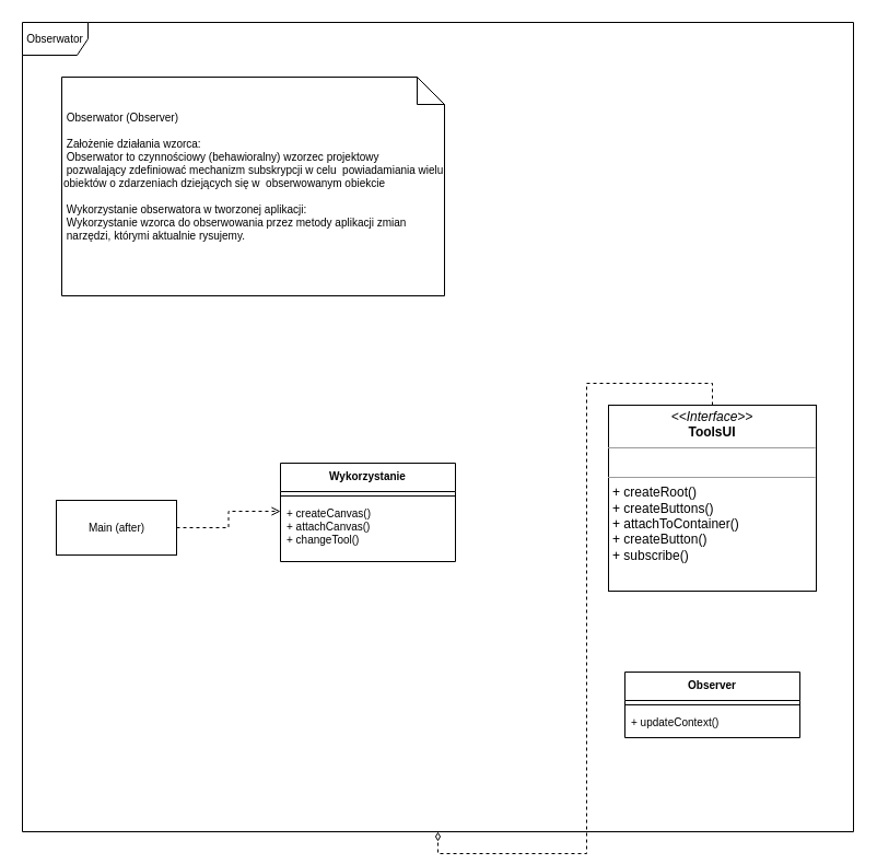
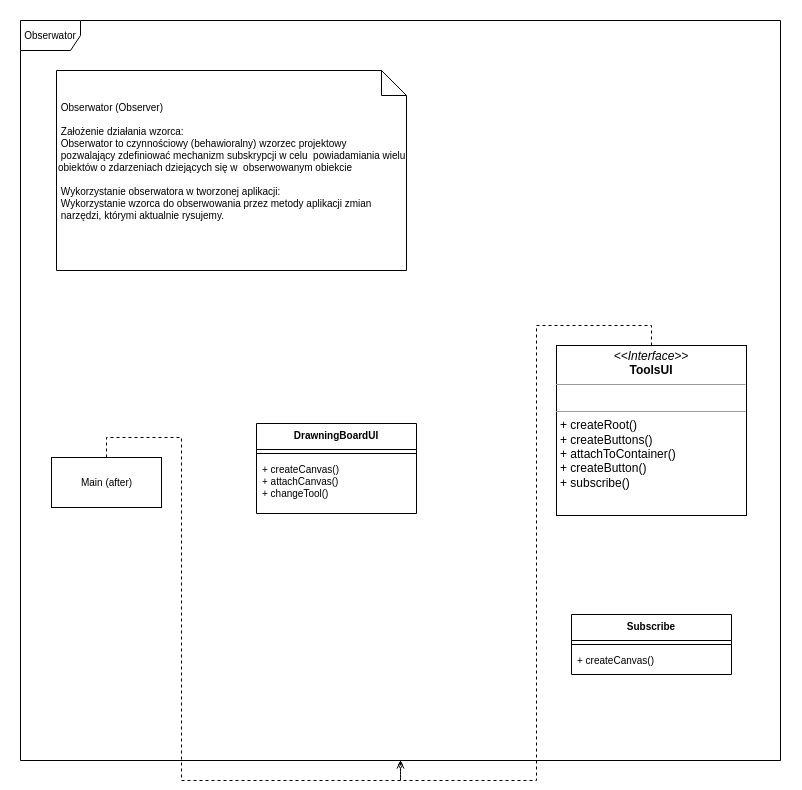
- <mxCell id="6" value="Wykorzystanie" style="swimlane;fontStyle=1;align=center;verticalAlign=top;childLayout=stackLayout;horizontal=1;startSize=26;horizontalStack=0;resizeParent=1;resizeParentMax=0;resizeLast=0;collapsible=1;marginBottom=0;fontSize=10;" vertex="1" parent="1"><mxGeometry x="256" y="423" width="160" height="90" as="geometry" /></mxCell>
+ <mxCell id="6" value="DrawningBoardUI" style="swimlane;fontStyle=1;align=center;verticalAlign=top;childLayout=stackLayout;horizontal=1;startSize=26;horizontalStack=0;resizeParent=1;resizeParentMax=0;resizeLast=0;collapsible=1;marginBottom=0;fontSize=10;" vertex="1" parent="1"><mxGeometry x="256" y="423" width="160" height="90" as="geometry" /></mxCell>
- <mxCell id="5" value="&lt;p style=&quot;margin:0px;margin-top:4px;text-align:center;&quot;&gt;&lt;i&gt;&amp;lt;&amp;lt;Interface&amp;gt;&amp;gt;&lt;/i&gt;&lt;br&gt;&lt;b&gt;ToolsUI&lt;/b&gt;&lt;/p&gt;&lt;hr size=&quot;1&quot;&gt;&lt;p style=&quot;margin:0px;margin-left:4px;&quot;&gt;&lt;br&gt;&lt;/p&gt;&lt;hr size=&quot;1&quot;&gt;&lt;p style=&quot;margin:0px;margin-left:4px;&quot;&gt;+ createRoot()&lt;br&gt;+ createButtons()&lt;/p&gt;&lt;p style=&quot;margin:0px;margin-left:4px;&quot;&gt;+ attachToContainer()&lt;/p&gt;&lt;p style=&quot;margin:0px;margin-left:4px;&quot;&gt;+ createButton()&lt;/p&gt;&lt;p style=&quot;margin:0px;margin-left:4px;&quot;&gt;+ subscribe()&lt;/p&gt;&lt;p style=&quot;margin:0px;margin-left:4px;&quot;&gt;&lt;br&gt;&lt;/p&gt;" style="verticalAlign=top;align=left;overflow=fill;fontSize=12;fontFamily=Helvetica;html=1;" vertex="1" parent="1"><mxGeometry x="556" y="370" width="190" height="170" as="geometry" /></mxCell>
+ <mxCell id="5" value="&lt;p style=&quot;margin:0px;margin-top:4px;text-align:center;&quot;&gt;&lt;i&gt;&amp;lt;&amp;lt;Interface&amp;gt;&amp;gt;&lt;/i&gt;&lt;br&gt;&lt;b&gt;ToolsUI&lt;/b&gt;&lt;/p&gt;&lt;hr size=&quot;1&quot;&gt;&lt;p style=&quot;margin:0px;margin-left:4px;&quot;&gt;&lt;br&gt;&lt;/p&gt;&lt;hr size=&quot;1&quot;&gt;&lt;p style=&quot;margin:0px;margin-left:4px;&quot;&gt;+ createRoot()&lt;br&gt;+ createButtons()&lt;/p&gt;&lt;p style=&quot;margin:0px;margin-left:4px;&quot;&gt;+ attachToContainer()&lt;/p&gt;&lt;p style=&quot;margin:0px;margin-left:4px;&quot;&gt;+ createButton()&lt;/p&gt;&lt;p style=&quot;margin:0px;margin-left:4px;&quot;&gt;+ subscribe()&lt;/p&gt;&lt;p style=&quot;margin:0px;margin-left:4px;&quot;&gt;&lt;br&gt;&lt;/p&gt;" style="verticalAlign=top;align=left;overflow=fill;fontSize=12;fontFamily=Helvetica;html=1;" vertex="1" parent="1"><mxGeometry x="556" y="345" width="190" height="170" as="geometry" /></mxCell>
- <mxCell id="12" style="edgeStyle=orthogonalEdgeStyle;rounded=0;orthogonalLoop=1;jettySize=auto;html=1;entryX=0;entryY=0.179;entryDx=0;entryDy=0;entryPerimeter=0;dashed=1;fontSize=10;endArrow=open;endFill=0;" edge="1" parent="1" source="13" target="8"><mxGeometry relative="1" as="geometry" /></mxCell>
+ <mxCell id="12" style="edgeStyle=orthogonalEdgeStyle;rounded=0;orthogonalLoop=1;jettySize=auto;html=1;dashed=1;fontSize=10;endArrow=open;endFill=0;" edge="1" parent="1" source="13" target="2"><mxGeometry relative="1" as="geometry" /></mxCell>
- <mxCell id="9" value="Observer" style="swimlane;fontStyle=1;align=center;verticalAlign=top;childLayout=stackLayout;horizontal=1;startSize=26;horizontalStack=0;resizeParent=1;resizeParentMax=0;resizeLast=0;collapsible=1;marginBottom=0;fontSize=10;" vertex="1" parent="1"><mxGeometry x="571" y="614" width="160" height="60" as="geometry" /></mxCell>
+ <mxCell id="9" value="Subscribe" style="swimlane;fontStyle=1;align=center;verticalAlign=top;childLayout=stackLayout;horizontal=1;startSize=26;horizontalStack=0;resizeParent=1;resizeParentMax=0;resizeLast=0;collapsible=1;marginBottom=0;fontSize=10;" vertex="1" parent="1"><mxGeometry x="571" y="614" width="160" height="60" as="geometry" /></mxCell>
- <mxCell id="11" value="+ updateContext()" style="text;strokeColor=none;fillColor=none;align=left;verticalAlign=top;spacingLeft=4;spacingRight=4;overflow=hidden;rotatable=0;points=[[0,0.5],[1,0.5]];portConstraint=eastwest;fontSize=10;" vertex="1" parent="9"><mxGeometry y="34" width="160" height="26" as="geometry" /></mxCell>
+ <mxCell id="11" value="+ createCanvas()" style="text;strokeColor=none;fillColor=none;align=left;verticalAlign=top;spacingLeft=4;spacingRight=4;overflow=hidden;rotatable=0;points=[[0,0.5],[1,0.5]];portConstraint=eastwest;fontSize=10;" vertex="1" parent="9"><mxGeometry y="34" width="160" height="26" as="geometry" /></mxCell>
